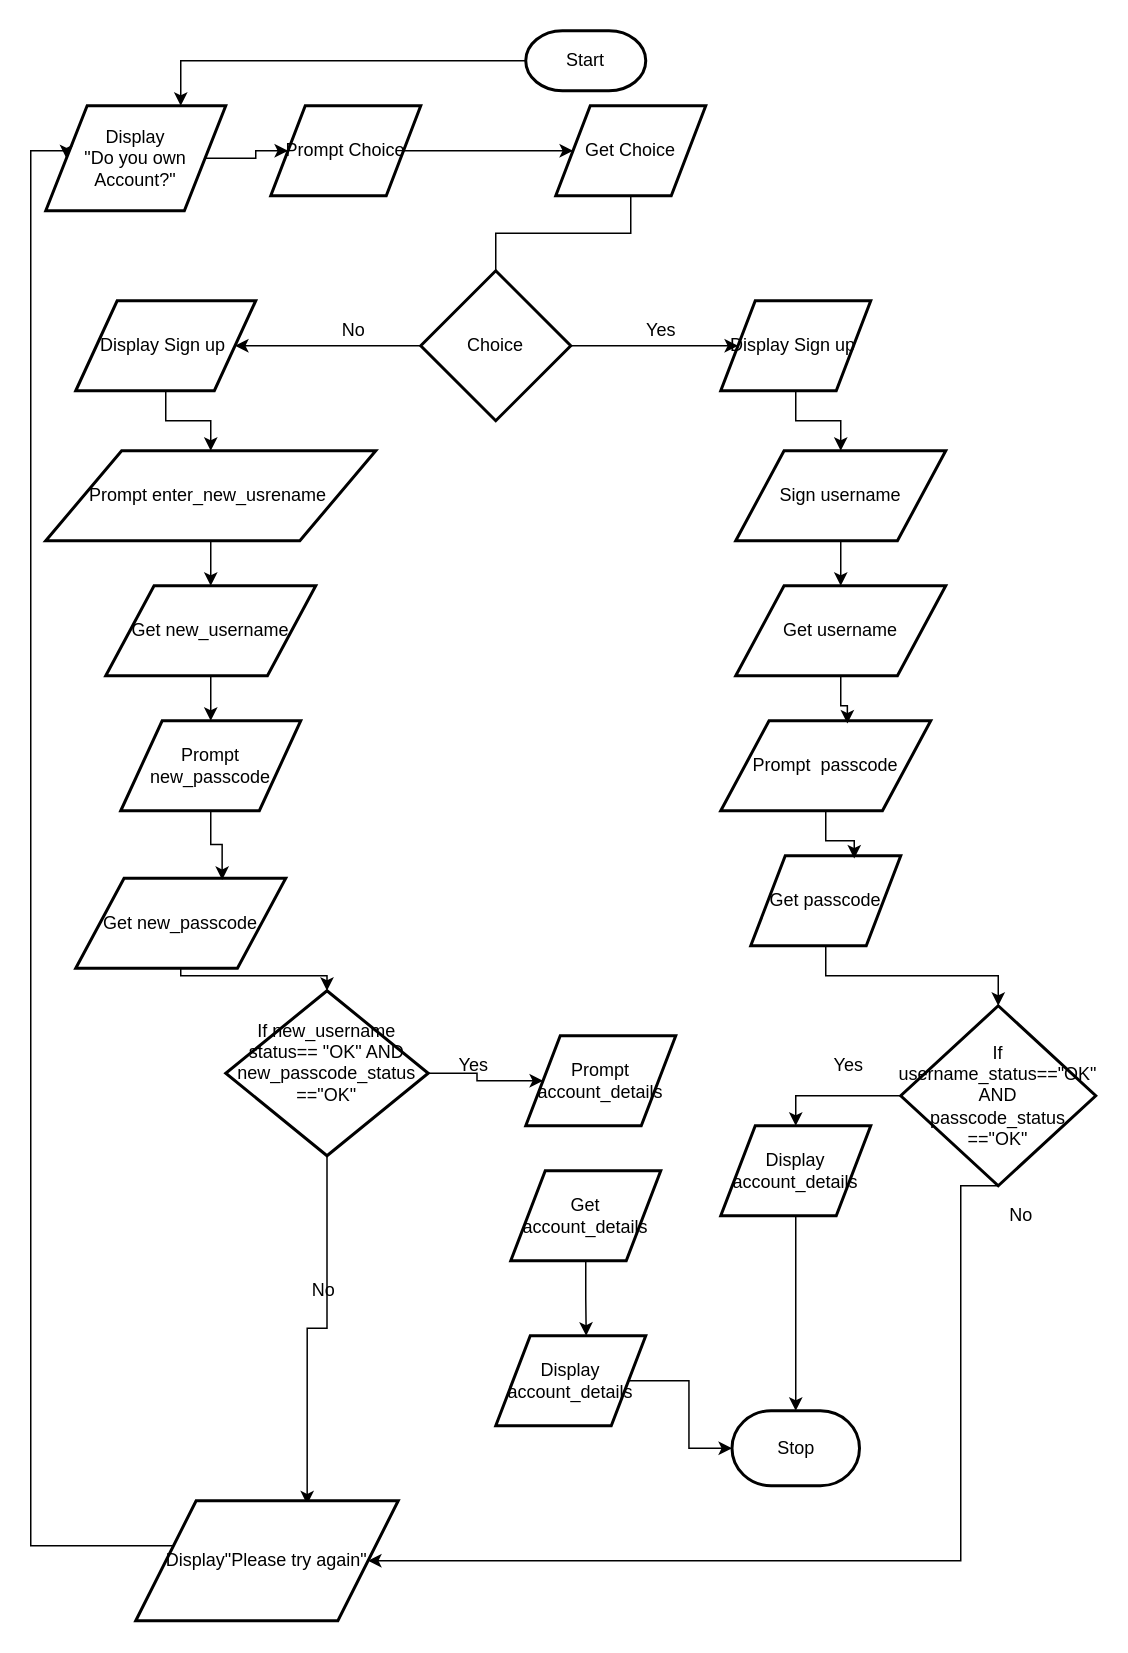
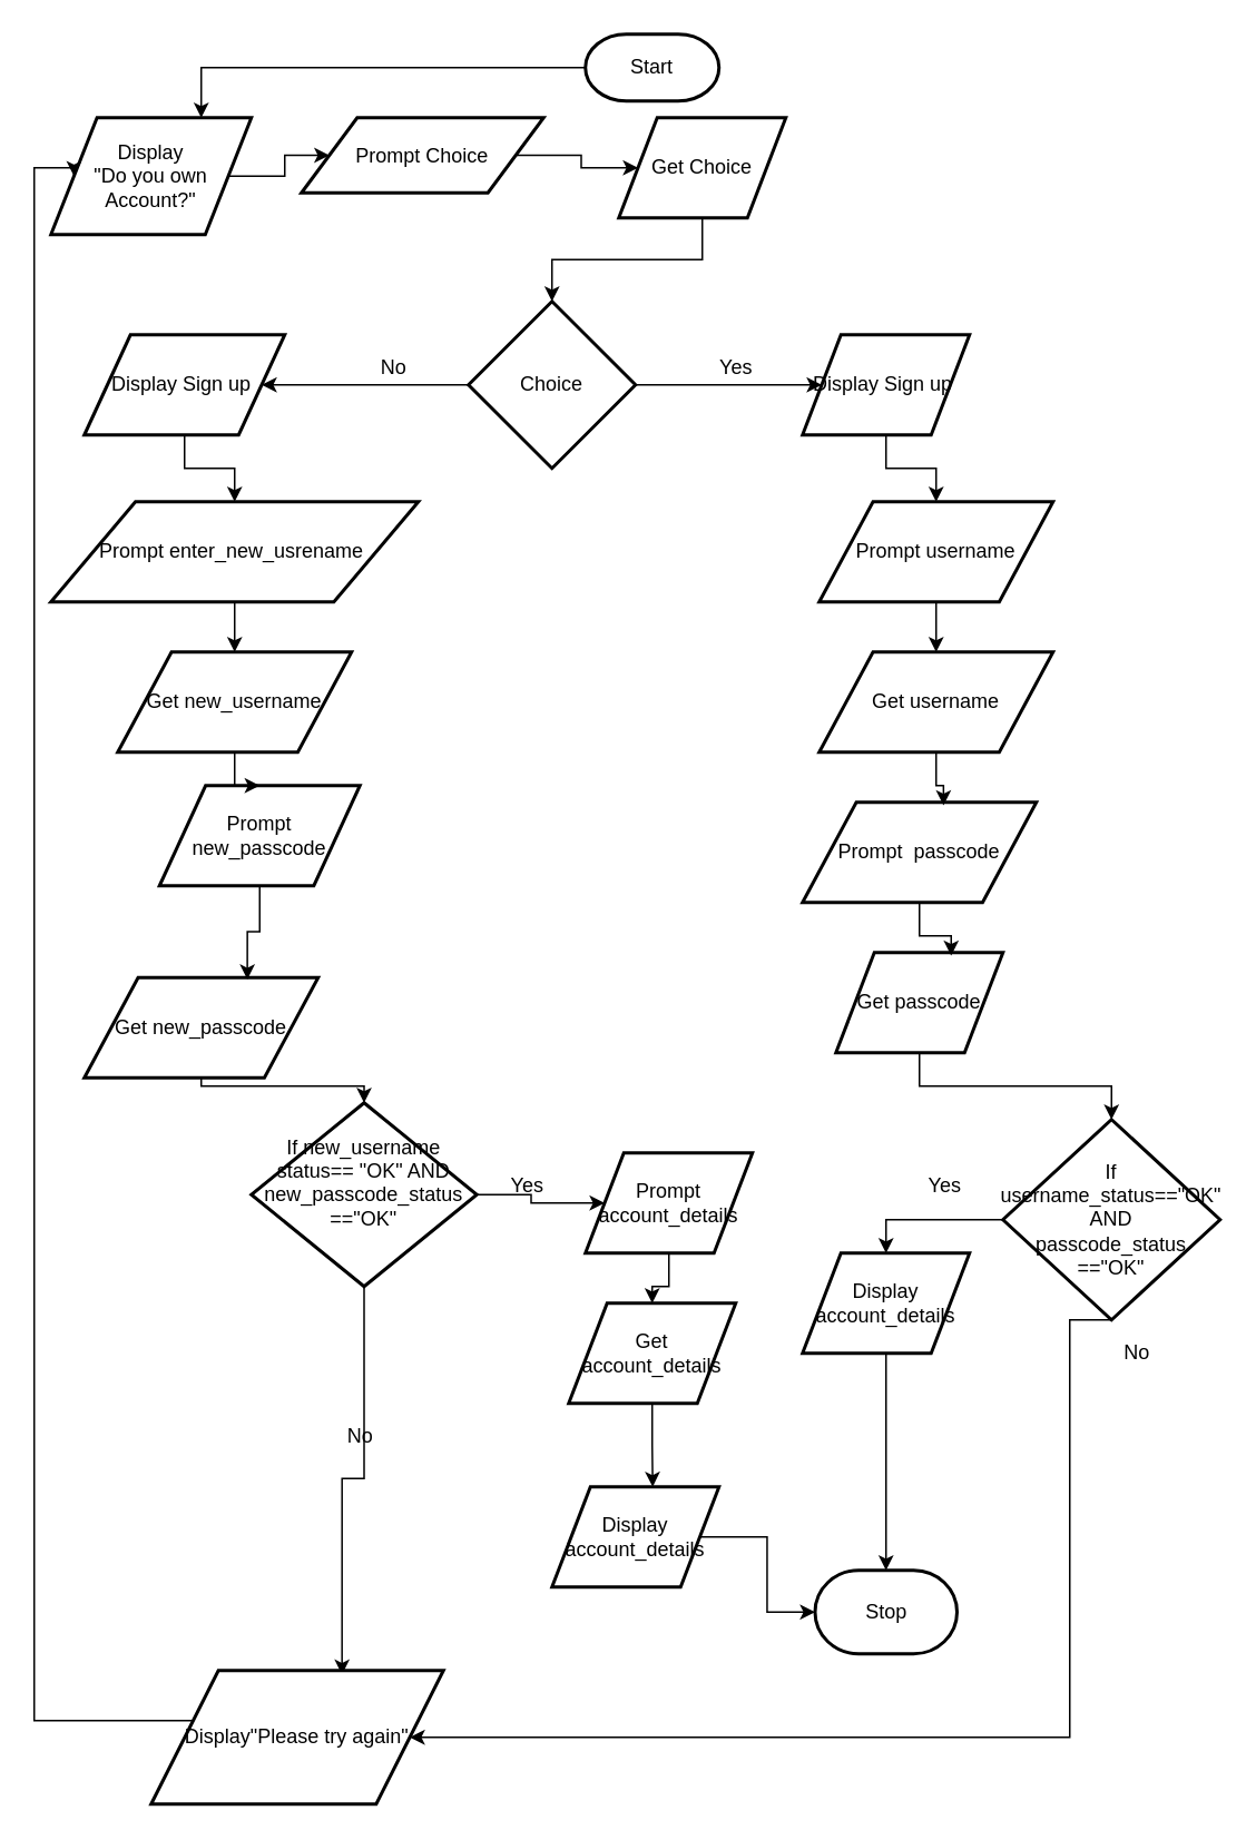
- <mxCell id="7" value="Prompt Choice" style="shape=parallelogram;html=1;strokeWidth=2;perimeter=parallelogramPerimeter;whiteSpace=wrap;rounded=0;arcSize=12;size=0.23;" parent="1" vertex="1"><mxGeometry x="180" y="70" width="100" height="60" as="geometry" /></mxCell>
+ <mxCell id="7" value="Prompt Choice" style="shape=parallelogram;html=1;strokeWidth=2;perimeter=parallelogramPerimeter;whiteSpace=wrap;rounded=0;arcSize=12;size=0.23;" parent="1" vertex="1"><mxGeometry x="180" y="70" width="145" height="45" as="geometry" /></mxCell>
- <mxCell id="8" style="edgeStyle=orthogonalEdgeStyle;rounded=0;orthogonalLoop=1;jettySize=auto;html=1;entryX=0.5;entryY=0;entryDx=0;entryDy=0;entryPerimeter=0;endArrow=none;" parent="1" source="9" target="14" edge="1"><mxGeometry relative="1" as="geometry" /></mxCell>
+ <mxCell id="8" style="edgeStyle=orthogonalEdgeStyle;rounded=0;orthogonalLoop=1;jettySize=auto;html=1;entryX=0.5;entryY=0;entryDx=0;entryDy=0;entryPerimeter=0;" parent="1" source="9" target="14" edge="1"><mxGeometry relative="1" as="geometry" /></mxCell>
- <mxCell id="46" value="Sign username" style="shape=parallelogram;html=1;strokeWidth=2;perimeter=parallelogramPerimeter;whiteSpace=wrap;rounded=0;arcSize=12;size=0.23;" parent="1" vertex="1"><mxGeometry x="490" y="300" width="140" height="60" as="geometry" /></mxCell>
+ <mxCell id="46" value="Prompt username" style="shape=parallelogram;html=1;strokeWidth=2;perimeter=parallelogramPerimeter;whiteSpace=wrap;rounded=0;arcSize=12;size=0.23;" parent="1" vertex="1"><mxGeometry x="490" y="300" width="140" height="60" as="geometry" /></mxCell>
- <mxCell id="22" value="Prompt new_passcode" style="shape=parallelogram;html=1;strokeWidth=2;perimeter=parallelogramPerimeter;whiteSpace=wrap;rounded=0;arcSize=12;size=0.23;" parent="1" vertex="1"><mxGeometry x="80" y="480" width="120" height="60" as="geometry" /></mxCell>
+ <mxCell id="22" value="Prompt new_passcode" style="shape=parallelogram;html=1;strokeWidth=2;perimeter=parallelogramPerimeter;whiteSpace=wrap;rounded=0;arcSize=12;size=0.23;" parent="1" vertex="1"><mxGeometry x="95" y="470" width="120" height="60" as="geometry" /></mxCell>
+ <mxCell id="33" style="edgeStyle=orthogonalEdgeStyle;rounded=0;orthogonalLoop=1;jettySize=auto;html=1;entryX=0.5;entryY=0;entryDx=0;entryDy=0;" parent="1" source="34" target="36" edge="1"><mxGeometry relative="1" as="geometry" /></mxCell>
